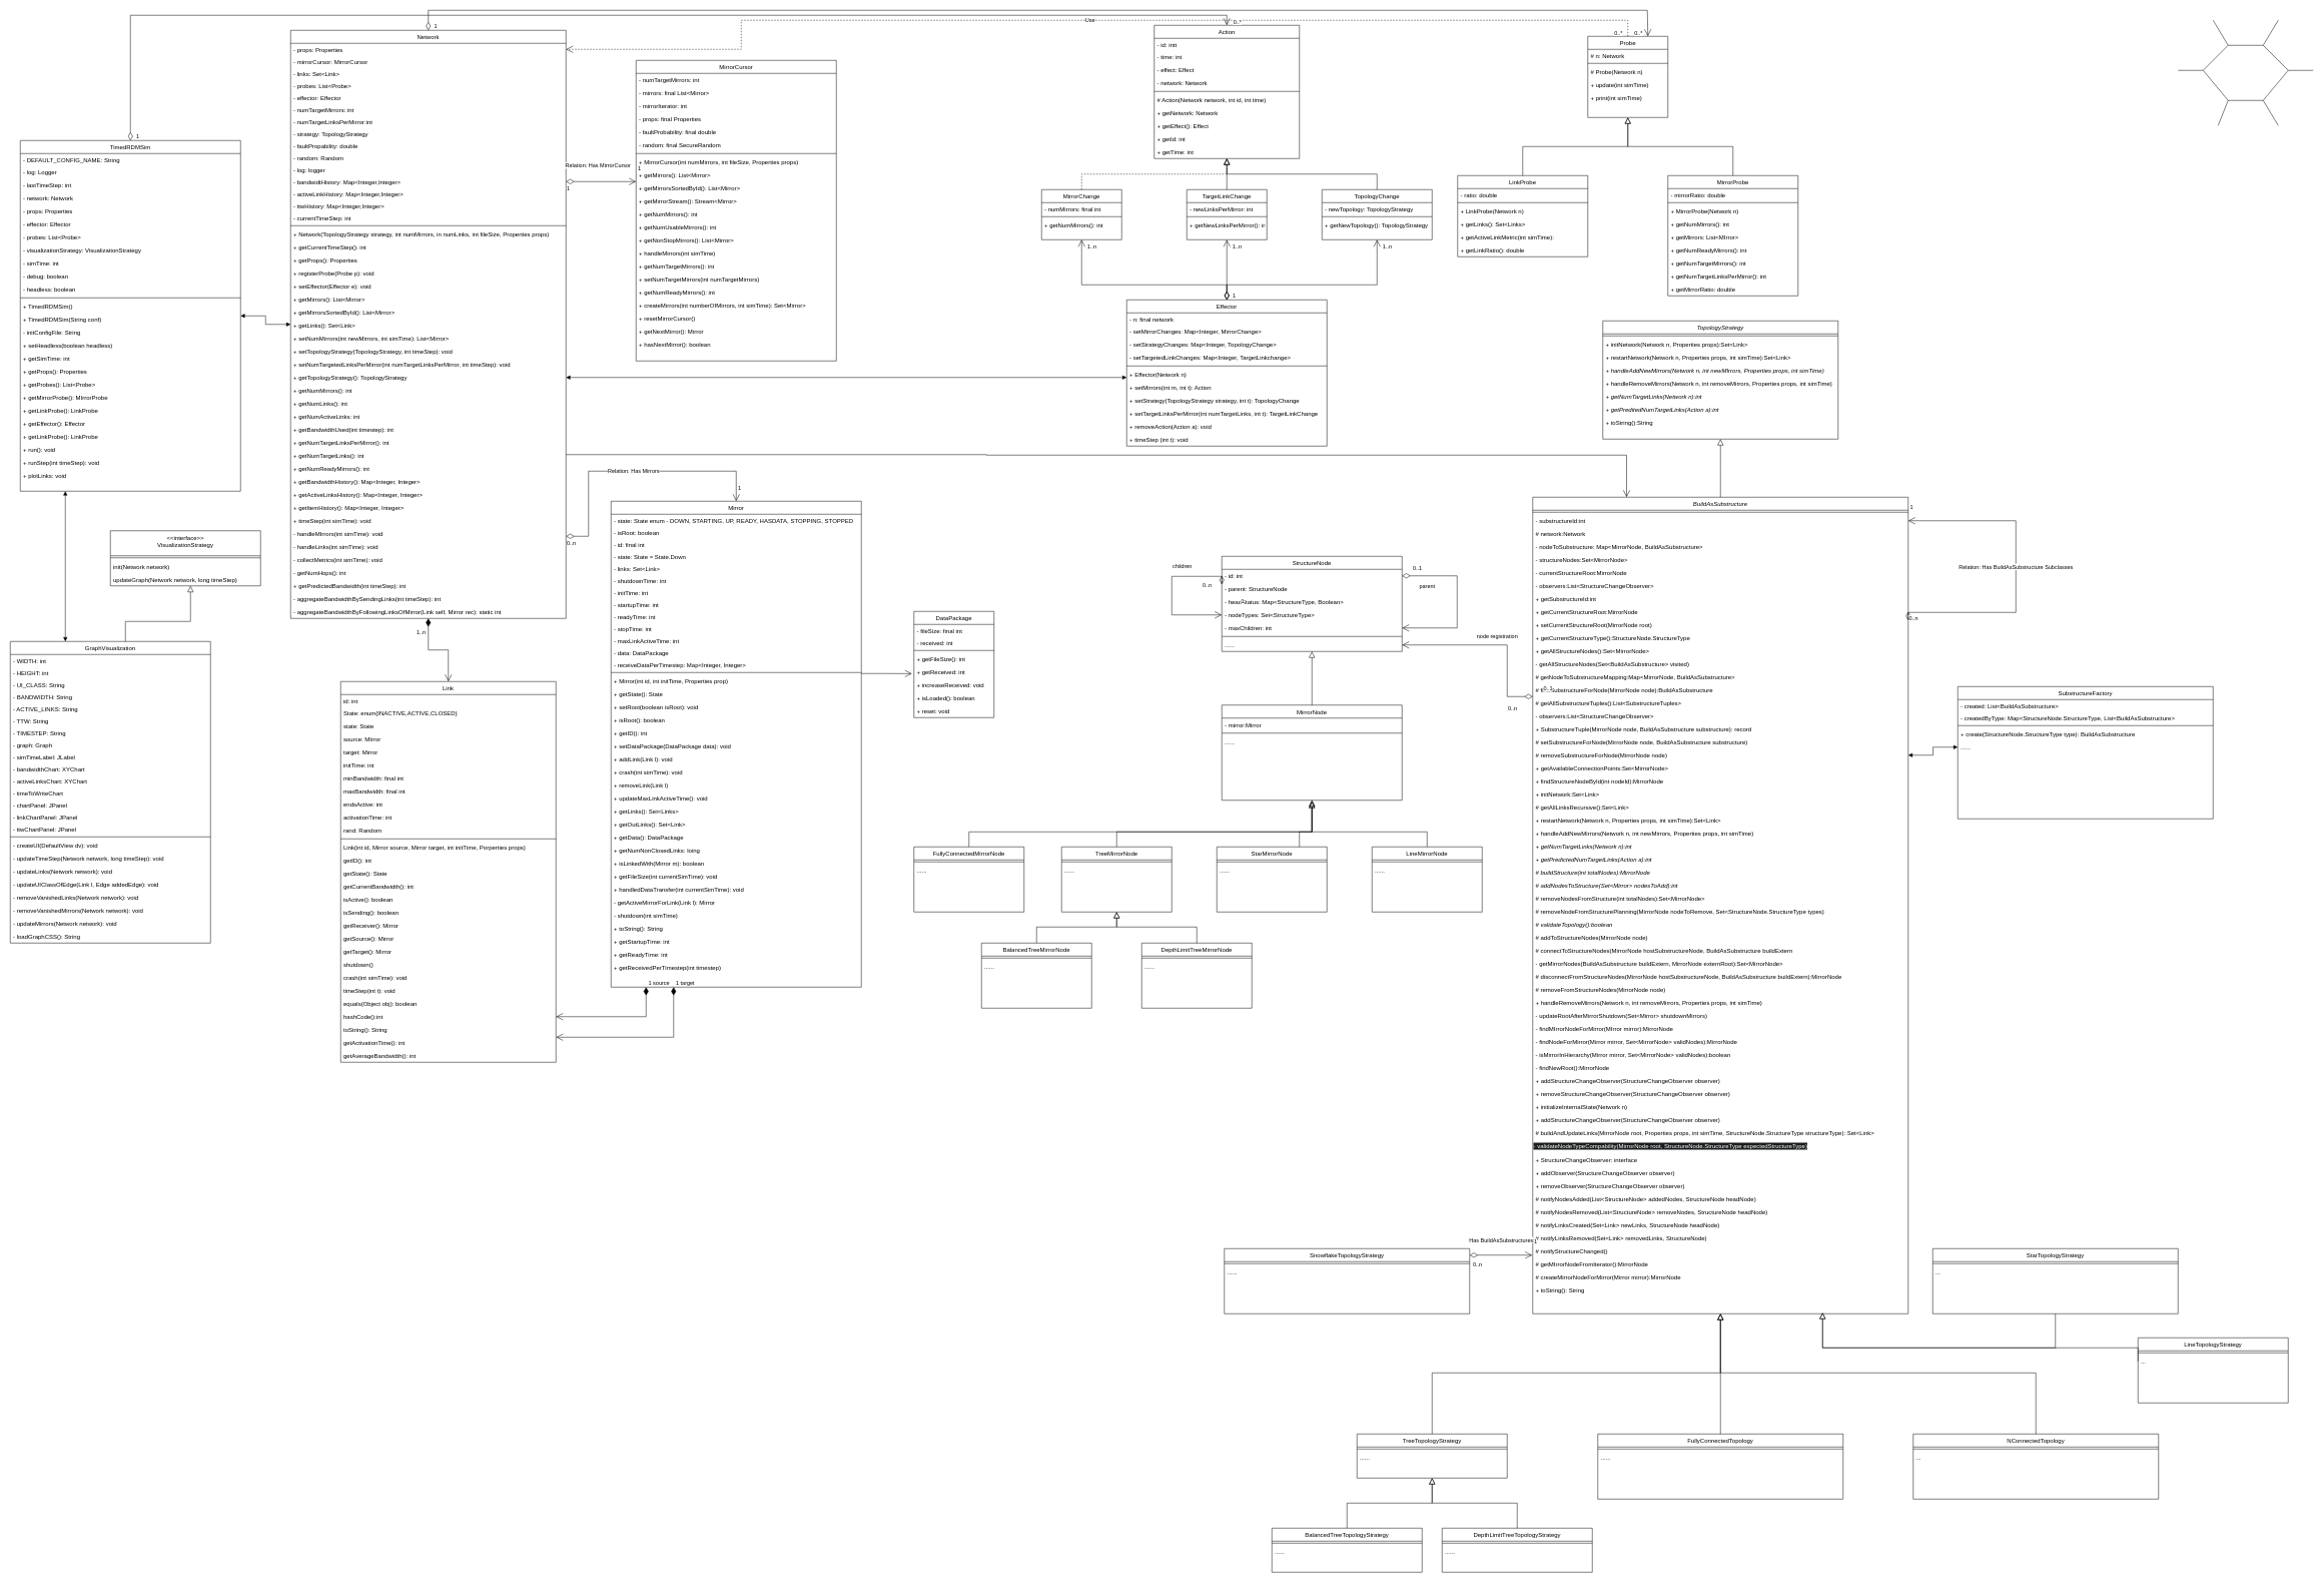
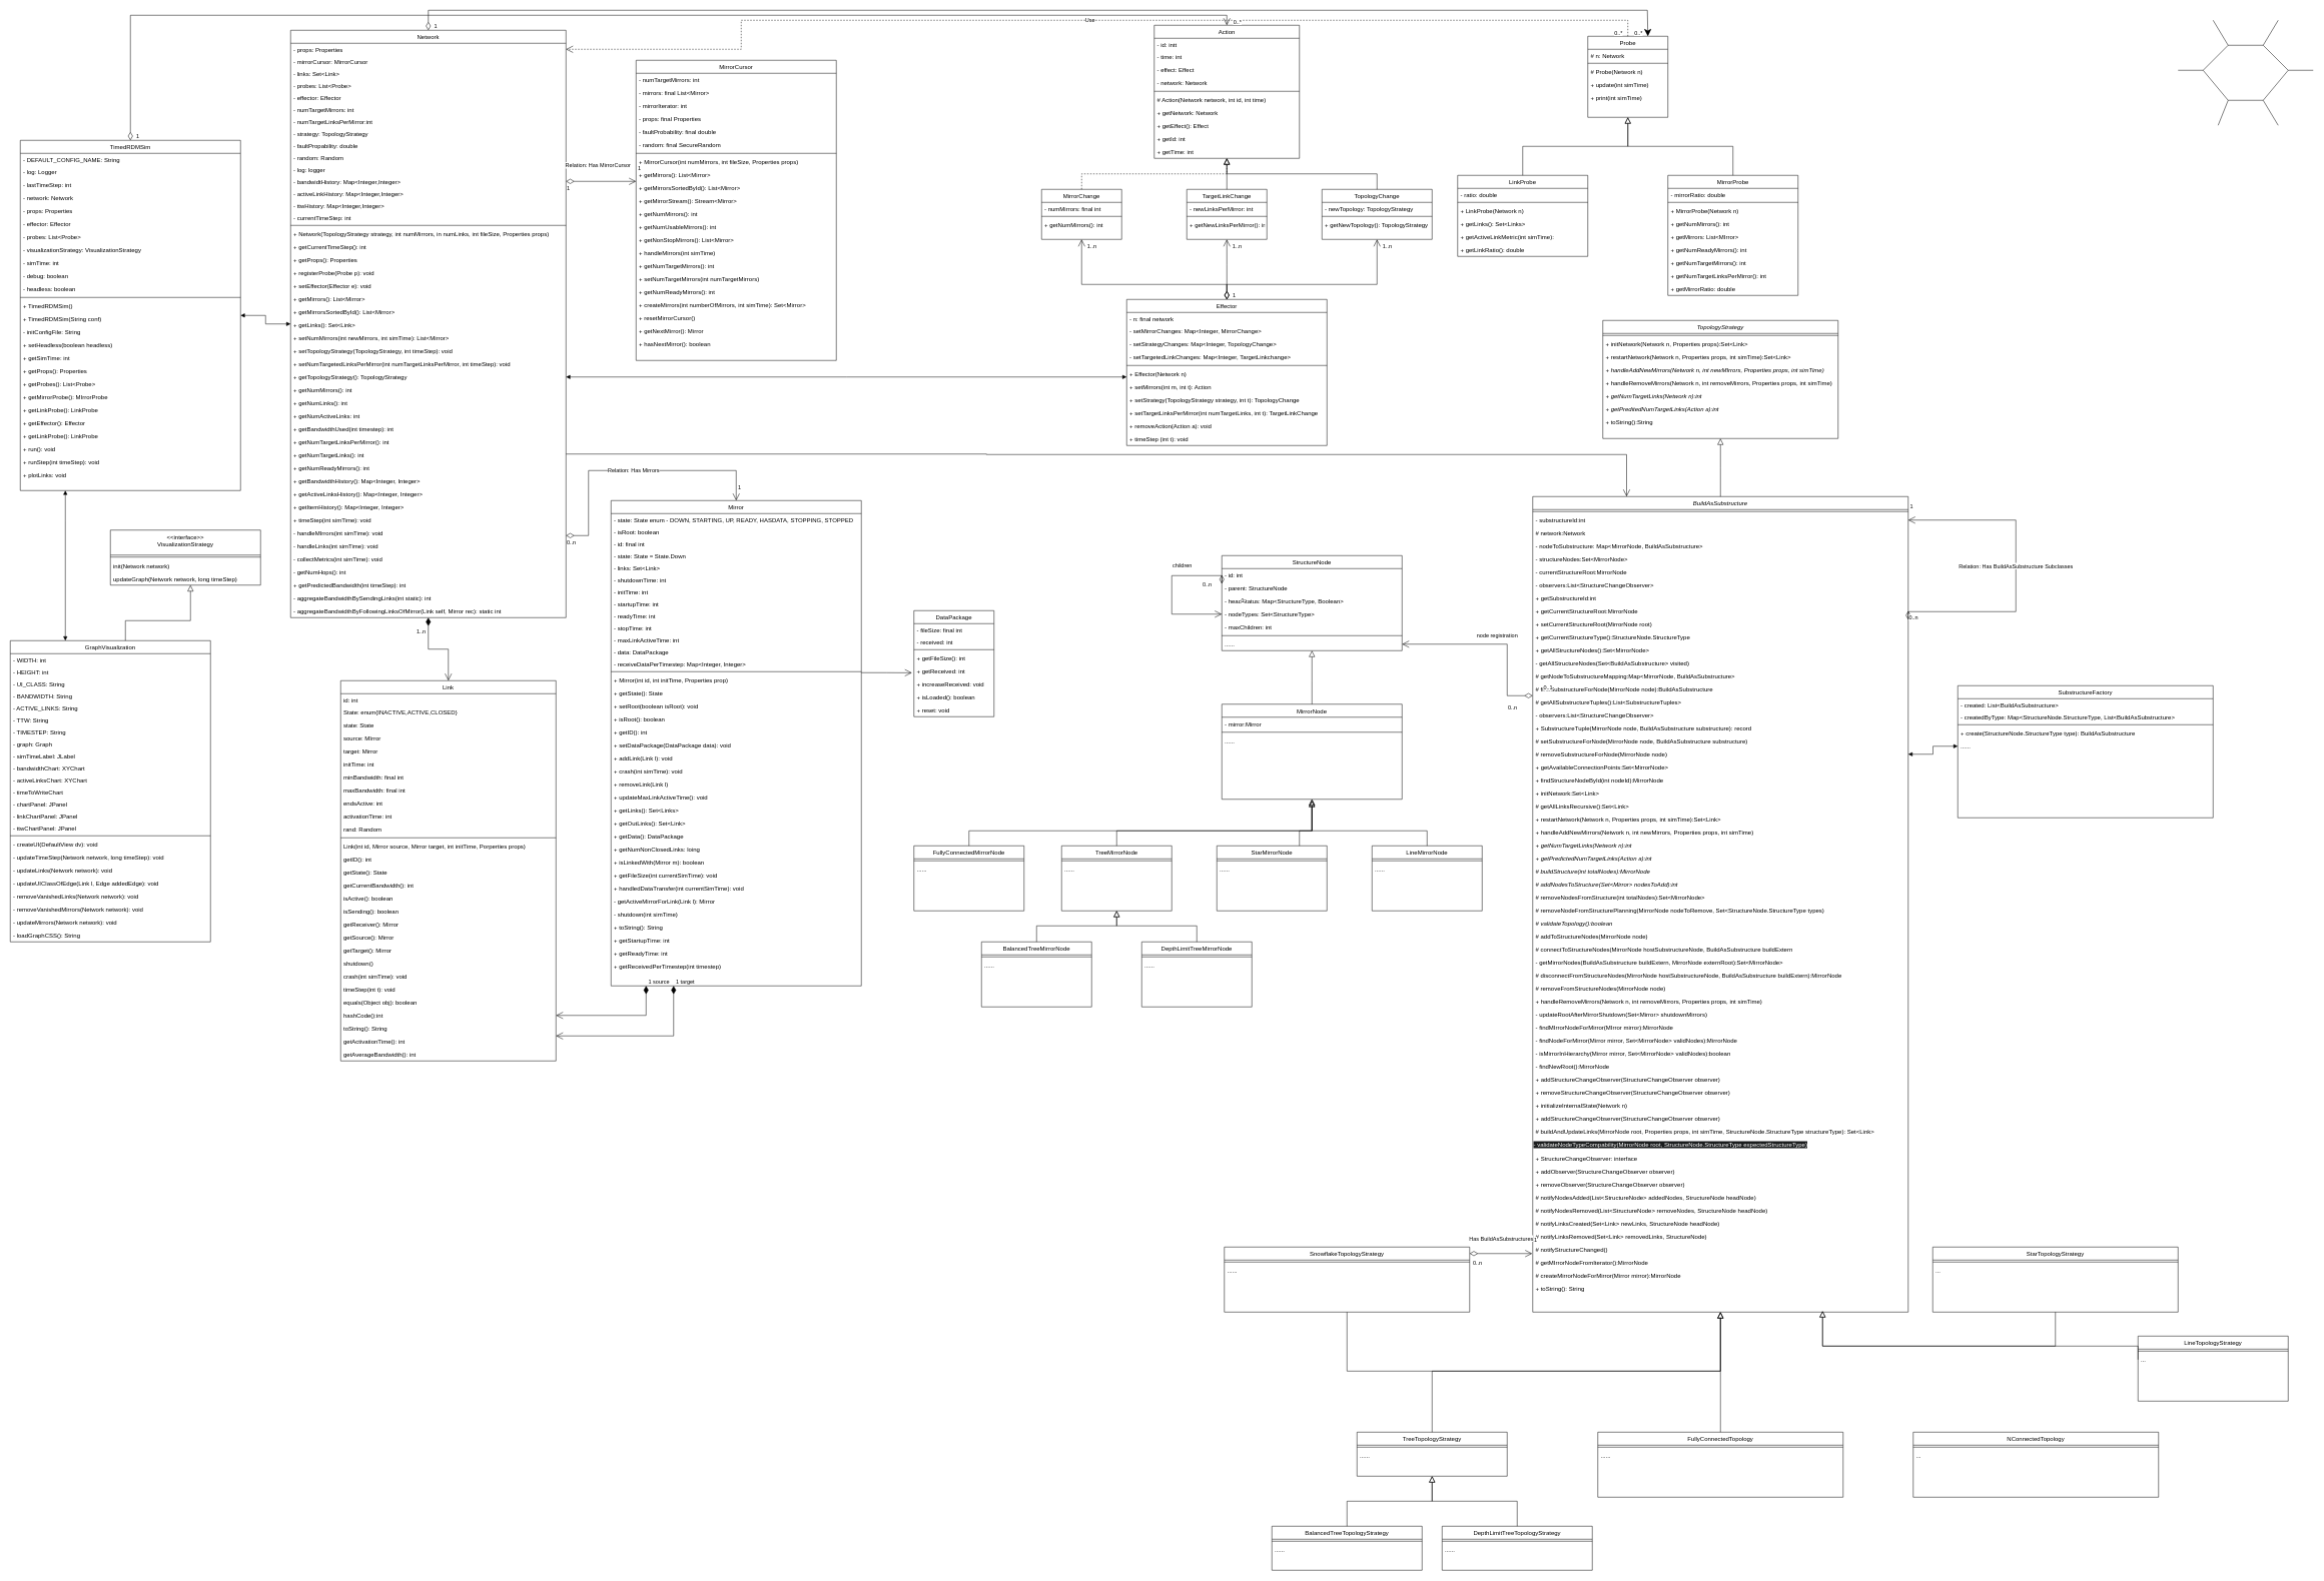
- <mxCell id="230" value="1" style="endArrow=open;html=1;endSize=12;startArrow=diamondThin;startSize=14;startFill=0;edgeStyle=orthogonalEdgeStyle;align=left;verticalAlign=bottom;rounded=0;strokeColor=default;fontFamily=Helvetica;fontSize=11;fontColor=default;labelBackgroundColor=default;exitX=0.5;exitY=0;exitDx=0;exitDy=0;entryX=0.75;entryY=0;entryDx=0;entryDy=0;" parent="1" source="40" target="205" edge="1"><mxGeometry x="-1" y="-10" relative="1" as="geometry"><mxPoint x="1470" y="280" as="sourcePoint" /><mxPoint x="1180" y="160" as="targetPoint" /><Array as="points"><mxPoint x="855" y="20" /><mxPoint x="3290" y="20" /><mxPoint x="3290" y="72" /></Array><mxPoint as="offset" /></mxGeometry></mxCell>
+ <mxCell id="230" value="1" style="endArrow=classic;html=1;endSize=12;startArrow=diamondThin;startSize=14;startFill=0;edgeStyle=orthogonalEdgeStyle;align=left;verticalAlign=bottom;rounded=0;strokeColor=default;fontFamily=Helvetica;fontSize=11;fontColor=default;labelBackgroundColor=default;exitX=0.5;exitY=0;exitDx=0;exitDy=0;entryX=0.75;entryY=0;entryDx=0;entryDy=0;" parent="1" source="40" target="205" edge="1"><mxGeometry x="-1" y="-10" relative="1" as="geometry"><mxPoint x="1470" y="280" as="sourcePoint" /><mxPoint x="1180" y="160" as="targetPoint" /><Array as="points"><mxPoint x="855" y="20" /><mxPoint x="3290" y="20" /><mxPoint x="3290" y="72" /></Array><mxPoint as="offset" /></mxGeometry></mxCell>
- <mxCell id="85" value="- aggregateBandwidthBySendingLinks(int timeStep): int" style="text;align=left;verticalAlign=top;spacingLeft=4;spacingRight=4;overflow=hidden;rotatable=0;points=[[0,0.5],[1,0.5]];portConstraint=eastwest;" parent="40" vertex="1"><mxGeometry y="1122" width="550" height="26" as="geometry" /></mxCell>
+ <mxCell id="85" value="- aggregateBandwidthBySendingLinks(int static): int" style="text;align=left;verticalAlign=top;spacingLeft=4;spacingRight=4;overflow=hidden;rotatable=0;points=[[0,0.5],[1,0.5]];portConstraint=eastwest;" parent="40" vertex="1"><mxGeometry y="1122" width="550" height="26" as="geometry" /></mxCell>
- <mxCell id="435" value="parent" style="endArrow=open;html=1;endSize=12;startArrow=diamondThin;startSize=14;startFill=0;edgeStyle=orthogonalEdgeStyle;rounded=0;strokeColor=default;align=center;verticalAlign=middle;fontFamily=Helvetica;fontSize=11;fontColor=default;labelBackgroundColor=default;exitX=1;exitY=0.5;exitDx=0;exitDy=0;entryX=1;entryY=0.5;entryDx=0;entryDy=0;" edge="1" parent="424" source="425" target="429"><mxGeometry x="-0.691" y="-21" relative="1" as="geometry"><mxPoint x="519.96" y="46" as="sourcePoint" /><mxPoint x="519.96" y="124" as="targetPoint" /><Array as="points"><mxPoint x="470" y="39" /><mxPoint x="470" y="143" /></Array><mxPoint as="offset" /></mxGeometry></mxCell>
- <mxCell id="436" value="0..1" style="edgeLabel;resizable=0;html=1;align=left;verticalAlign=top;fontFamily=Helvetica;fontSize=11;fontColor=default;labelBackgroundColor=default;" connectable="0" vertex="1" parent="435"><mxGeometry x="-1" relative="1" as="geometry"><mxPoint x="20" y="-29" as="offset" /></mxGeometry></mxCell>
+ <mxCell id="412" value="" style="endArrow=block;endSize=10;endFill=0;shadow=0;strokeWidth=1;rounded=0;curved=0;edgeStyle=elbowEdgeStyle;elbow=vertical;entryX=0.5;entryY=1;entryDx=0;entryDy=0;exitX=0.5;exitY=1;exitDx=0;exitDy=0;" edge="1" parent="1" source="409" target="301"><mxGeometry width="160" relative="1" as="geometry"><mxPoint x="2760" y="2730" as="sourcePoint" /><mxPoint x="2946" y="2220" as="targetPoint" /><Array as="points"><mxPoint x="3060" y="2740" /></Array></mxGeometry></mxCell>
- <mxCell id="252" value="" style="endArrow=block;endSize=10;endFill=0;shadow=0;strokeWidth=1;rounded=0;curved=0;edgeStyle=elbowEdgeStyle;elbow=vertical;entryX=0.5;entryY=1;entryDx=0;entryDy=0;" parent="1" source="247" target="301" edge="1"><mxGeometry width="160" relative="1" as="geometry"><mxPoint x="3501" y="1402" as="sourcePoint" /><mxPoint x="3501" y="1022" as="targetPoint" /><Array as="points"><mxPoint x="3750" y="2740" /></Array></mxGeometry></mxCell>
